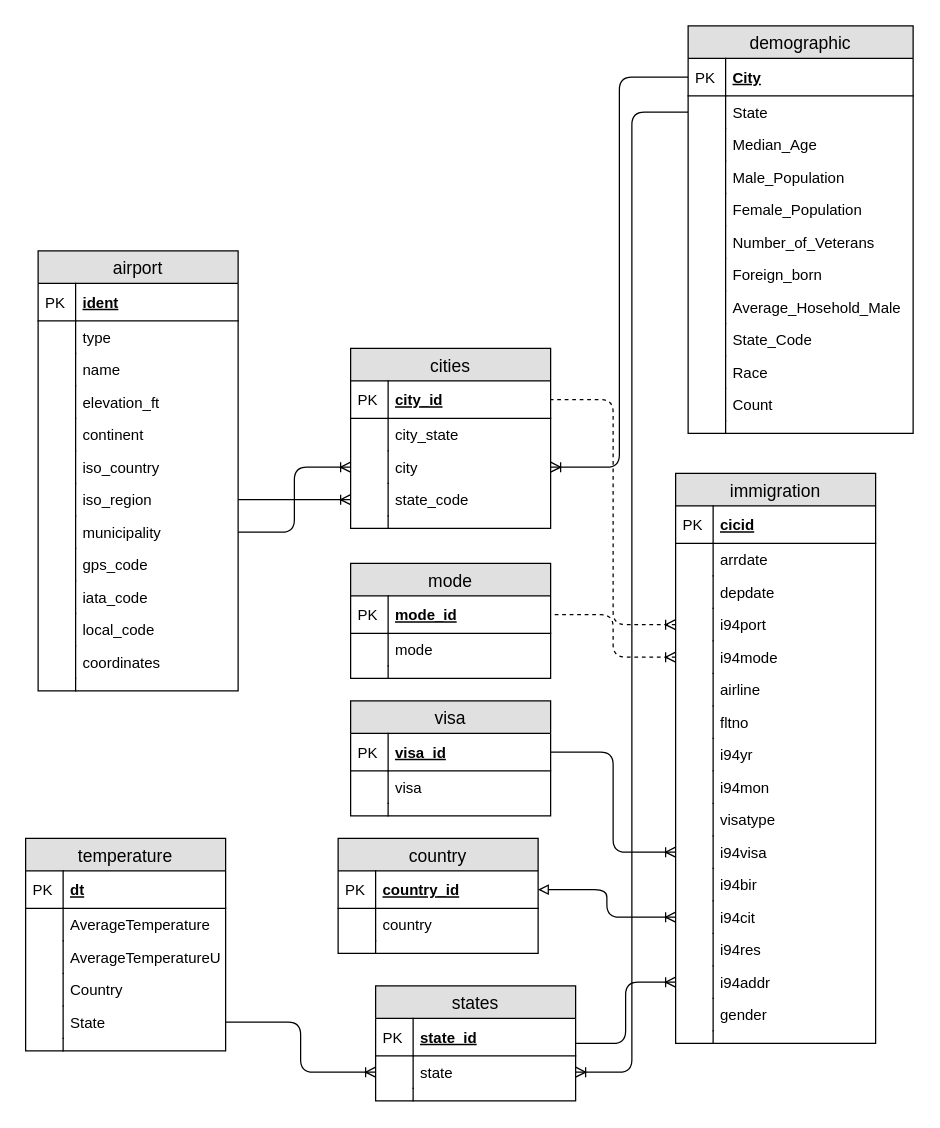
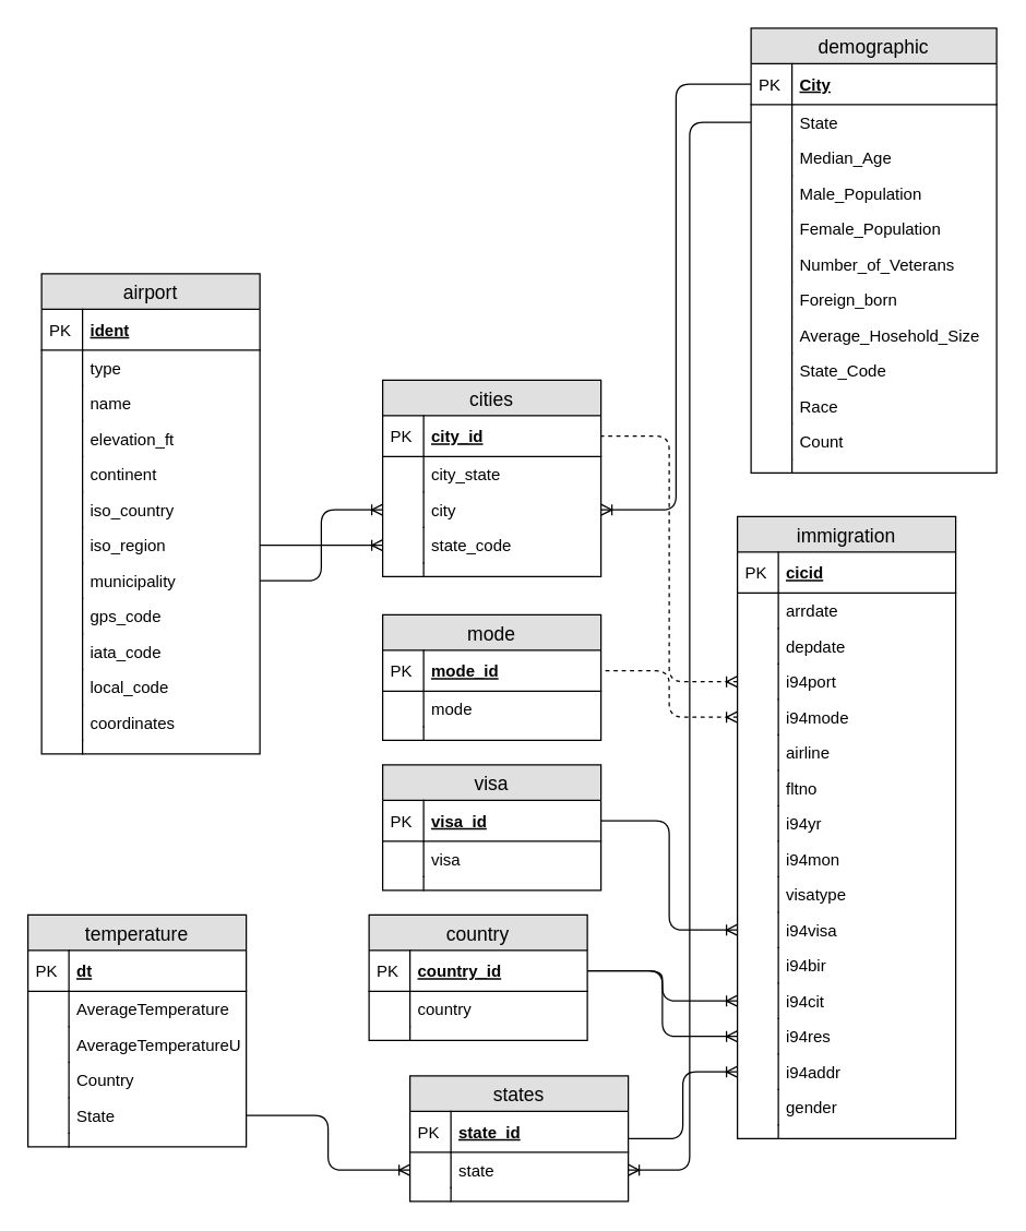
- <mxCell id="97" value="Average_Hosehold_Male" style="shape=partialRectangle;top=0;left=0;right=0;bottom=0;align=left;verticalAlign=top;fillColor=none;spacingLeft=34;spacingRight=4;overflow=hidden;rotatable=0;points=[[0,0.5],[1,0.5]];portConstraint=eastwest;dropTarget=0;fontSize=12;" parent="82" vertex="1"><mxGeometry y="212" width="180" height="26" as="geometry" /></mxCell>
+ <mxCell id="97" value="Average_Hosehold_Size" style="shape=partialRectangle;top=0;left=0;right=0;bottom=0;align=left;verticalAlign=top;fillColor=none;spacingLeft=34;spacingRight=4;overflow=hidden;rotatable=0;points=[[0,0.5],[1,0.5]];portConstraint=eastwest;dropTarget=0;fontSize=12;" parent="82" vertex="1"><mxGeometry y="212" width="180" height="26" as="geometry" /></mxCell>
- <mxCell id="80" style="edgeStyle=orthogonalEdgeStyle;orthogonalLoop=1;jettySize=auto;html=1;exitX=0;exitY=0.5;exitDx=0;exitDy=0;startArrow=ERoneToMany;startFill=0;endArrow=block;endFill=0;entryX=1;entryY=0.5;entryDx=0;entryDy=0;" parent="1" source="66" target="21" edge="1"><mxGeometry relative="1" as="geometry"><mxPoint x="480" y="620" as="targetPoint" /></mxGeometry></mxCell>
+ <mxCell id="80" style="edgeStyle=orthogonalEdgeStyle;orthogonalLoop=1;jettySize=auto;html=1;exitX=0;exitY=0.5;exitDx=0;exitDy=0;startArrow=ERoneToMany;startFill=0;endArrow=none;endFill=0;entryX=1;entryY=0.5;entryDx=0;entryDy=0;" parent="1" source="66" target="21" edge="1"><mxGeometry relative="1" as="geometry"><mxPoint x="480" y="620" as="targetPoint" /></mxGeometry></mxCell>
+ <mxCell id="79" style="edgeStyle=orthogonalEdgeStyle;orthogonalLoop=1;jettySize=auto;html=1;exitX=0;exitY=0.5;exitDx=0;exitDy=0;entryX=1;entryY=0.5;entryDx=0;entryDy=0;startArrow=ERoneToMany;startFill=0;endArrow=none;endFill=0;" parent="1" source="68" target="21" edge="1"><mxGeometry relative="1" as="geometry" /></mxCell>
